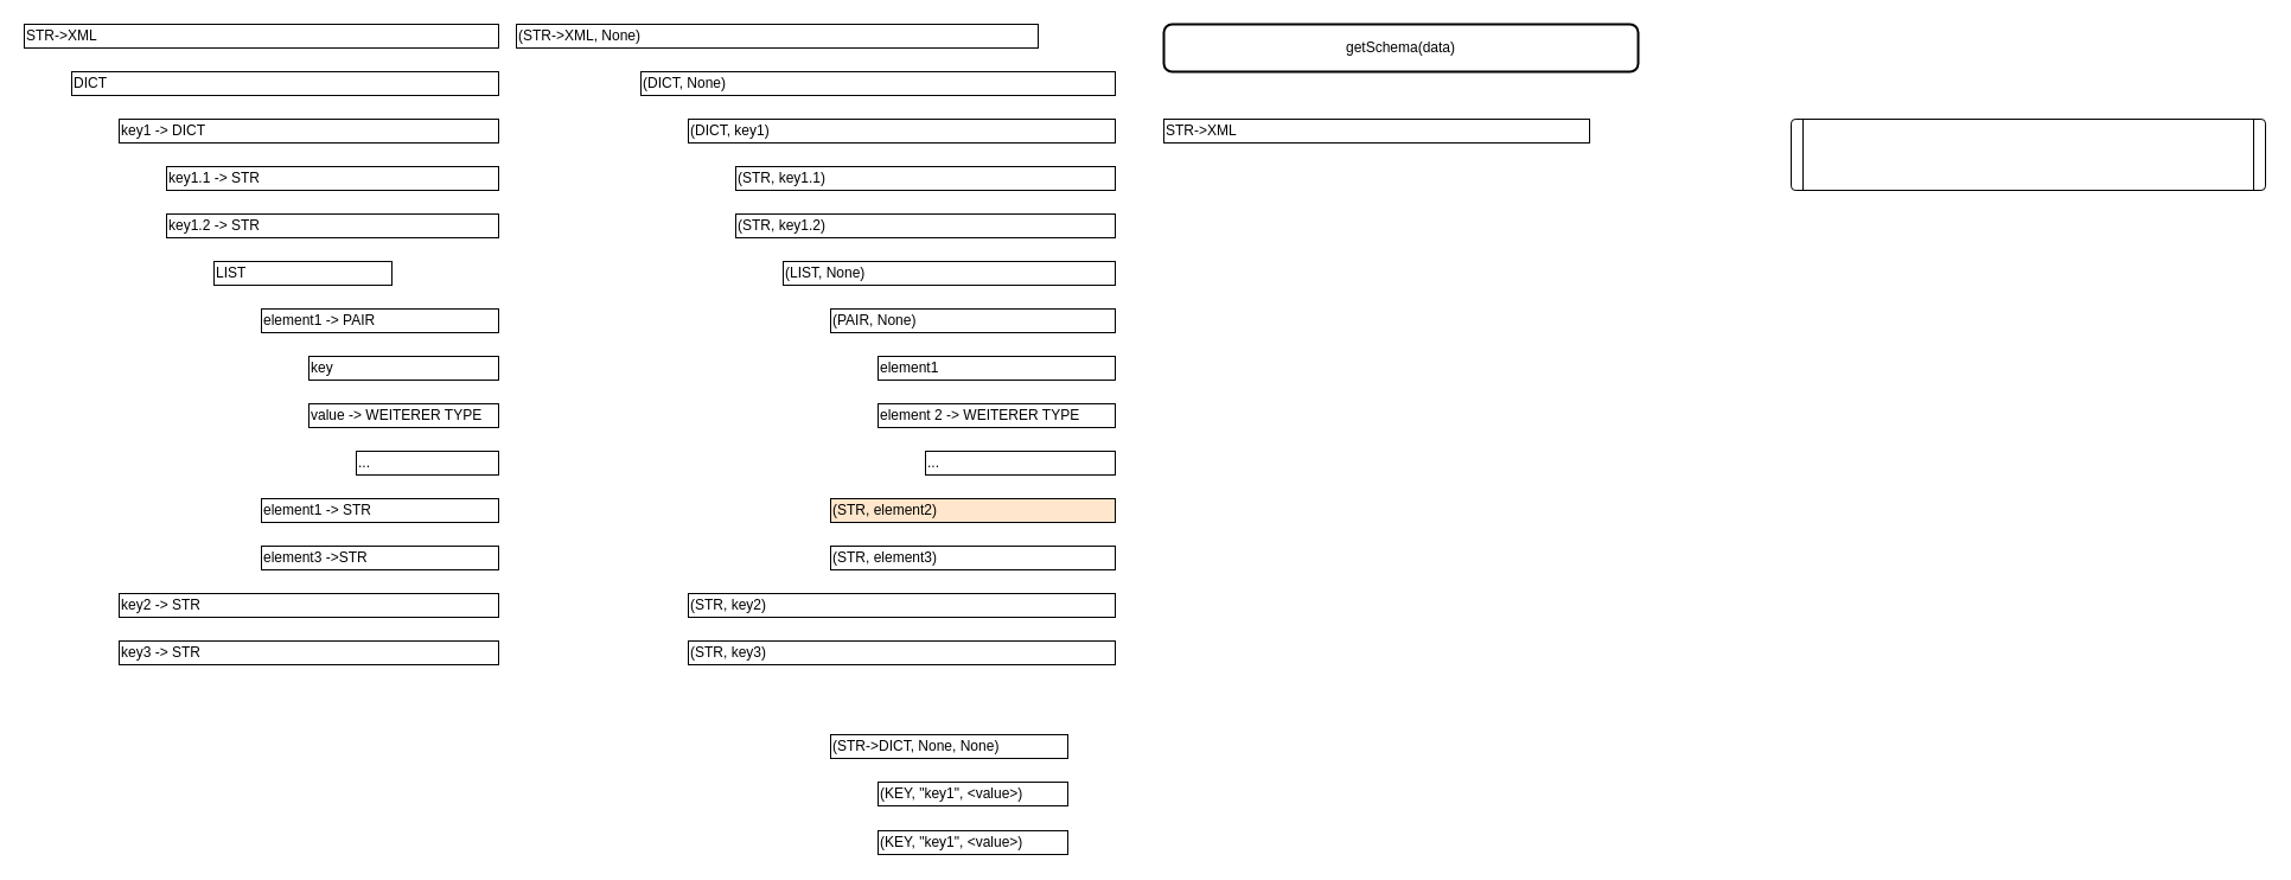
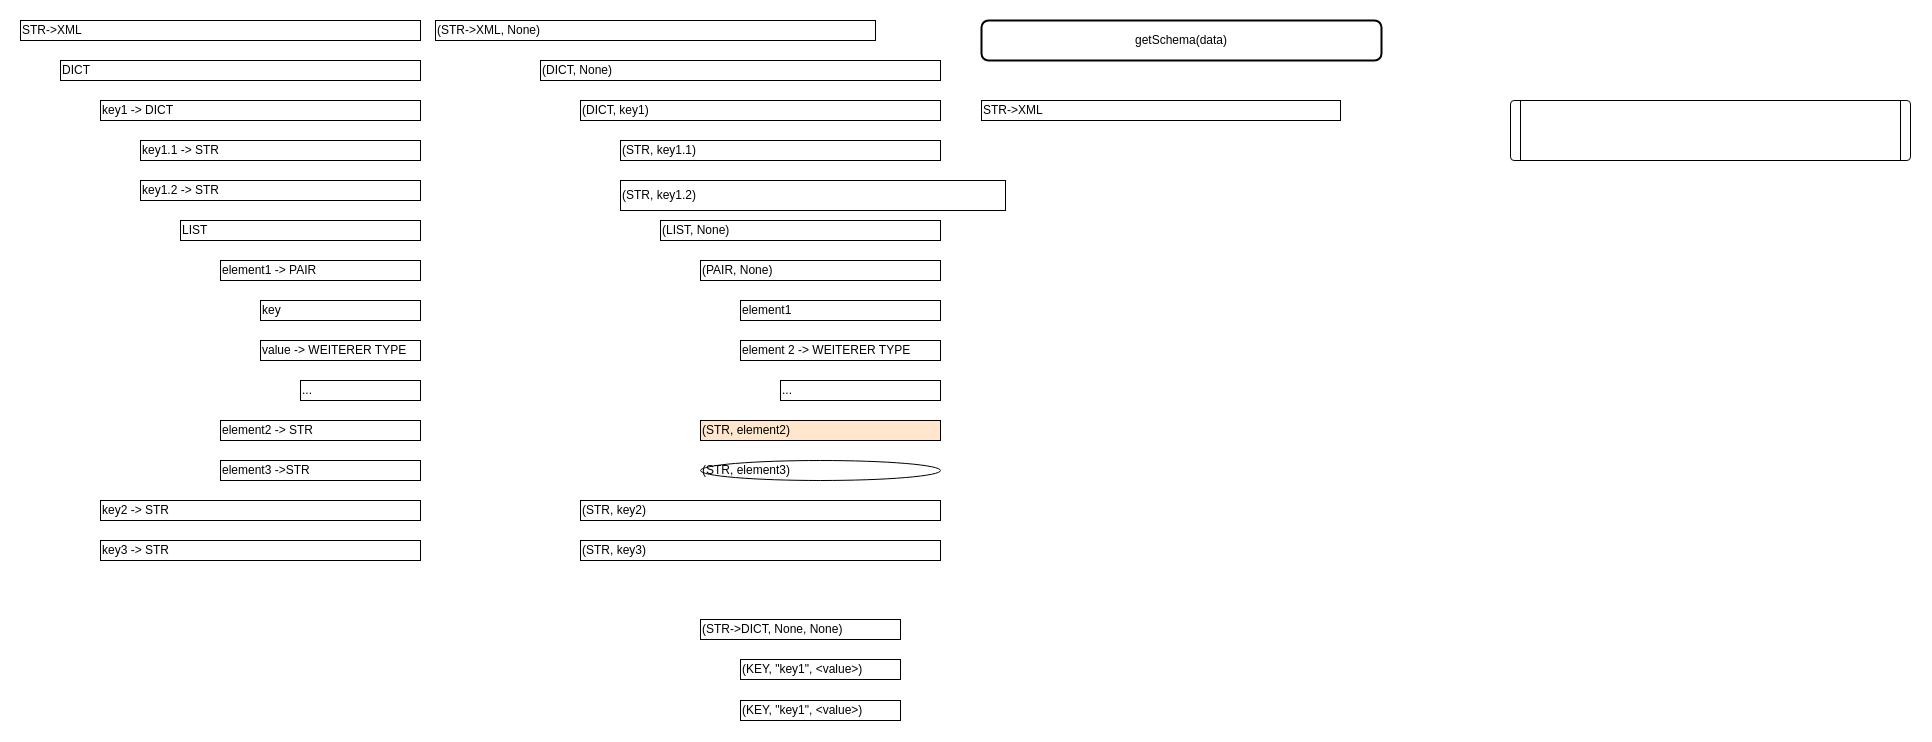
- <mxCell id="22" value="(STR, key1.2)" style="rounded=0;whiteSpace=wrap;html=1;align=left;" parent="1" vertex="1"><mxGeometry x="620" y="180" width="320" height="20" as="geometry" /></mxCell>
+ <mxCell id="22" value="(STR, key1.2)" style="rounded=0;whiteSpace=wrap;html=1;align=left;" parent="1" vertex="1"><mxGeometry x="620" y="180" width="385" height="30" as="geometry" /></mxCell>
- <mxCell id="9" value="LIST" style="rounded=0;whiteSpace=wrap;html=1;align=left;" parent="1" vertex="1"><mxGeometry x="180" y="220" width="150" height="20" as="geometry" /></mxCell>
+ <mxCell id="9" value="LIST" style="rounded=0;whiteSpace=wrap;html=1;align=left;" parent="1" vertex="1"><mxGeometry x="180" y="220" width="240" height="20" as="geometry" /></mxCell>
- <mxCell id="12" value="element1 -&amp;gt; STR" style="rounded=0;whiteSpace=wrap;html=1;align=left;" parent="1" vertex="1"><mxGeometry x="220" y="420" width="200" height="20" as="geometry" /></mxCell>
+ <mxCell id="12" value="element2 -&amp;gt; STR" style="rounded=0;whiteSpace=wrap;html=1;align=left;" parent="1" vertex="1"><mxGeometry x="220" y="420" width="200" height="20" as="geometry" /></mxCell>
- <mxCell id="25" value="(STR, element3)" style="rounded=0;whiteSpace=wrap;html=1;align=left;" parent="1" vertex="1"><mxGeometry x="700" y="460" width="240" height="20" as="geometry" /></mxCell>
+ <mxCell id="25" value="(STR, element3)" style="ellipse;whiteSpace=wrap;html=1;align=left;" parent="1" vertex="1"><mxGeometry x="700" y="460" width="240" height="20" as="geometry" /></mxCell>
